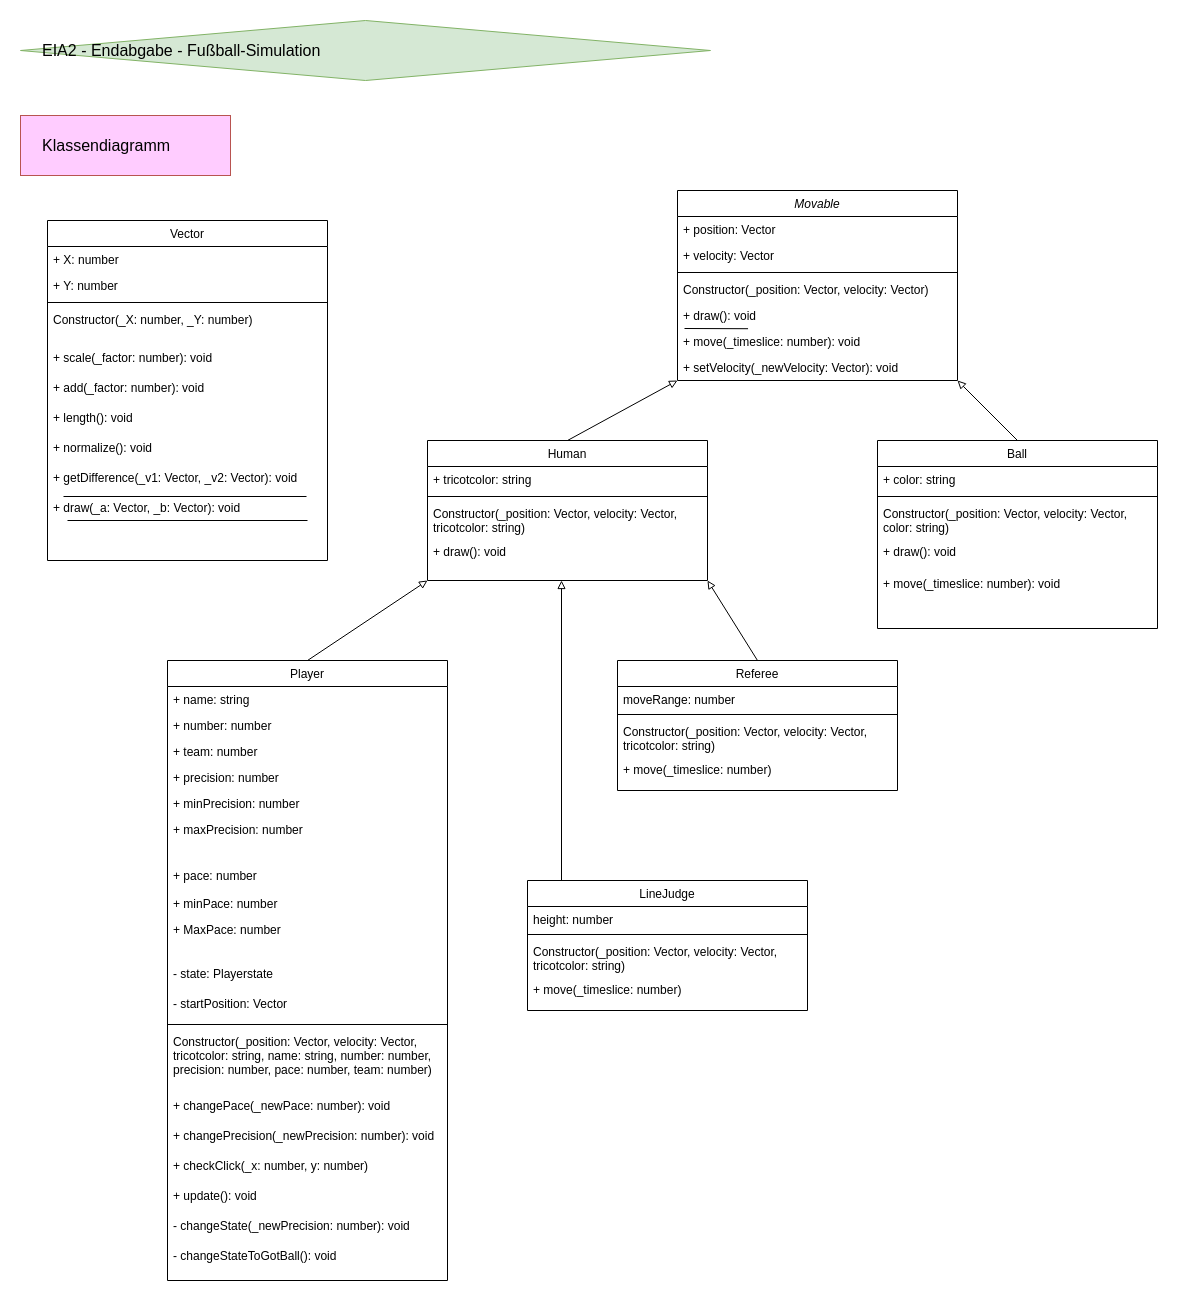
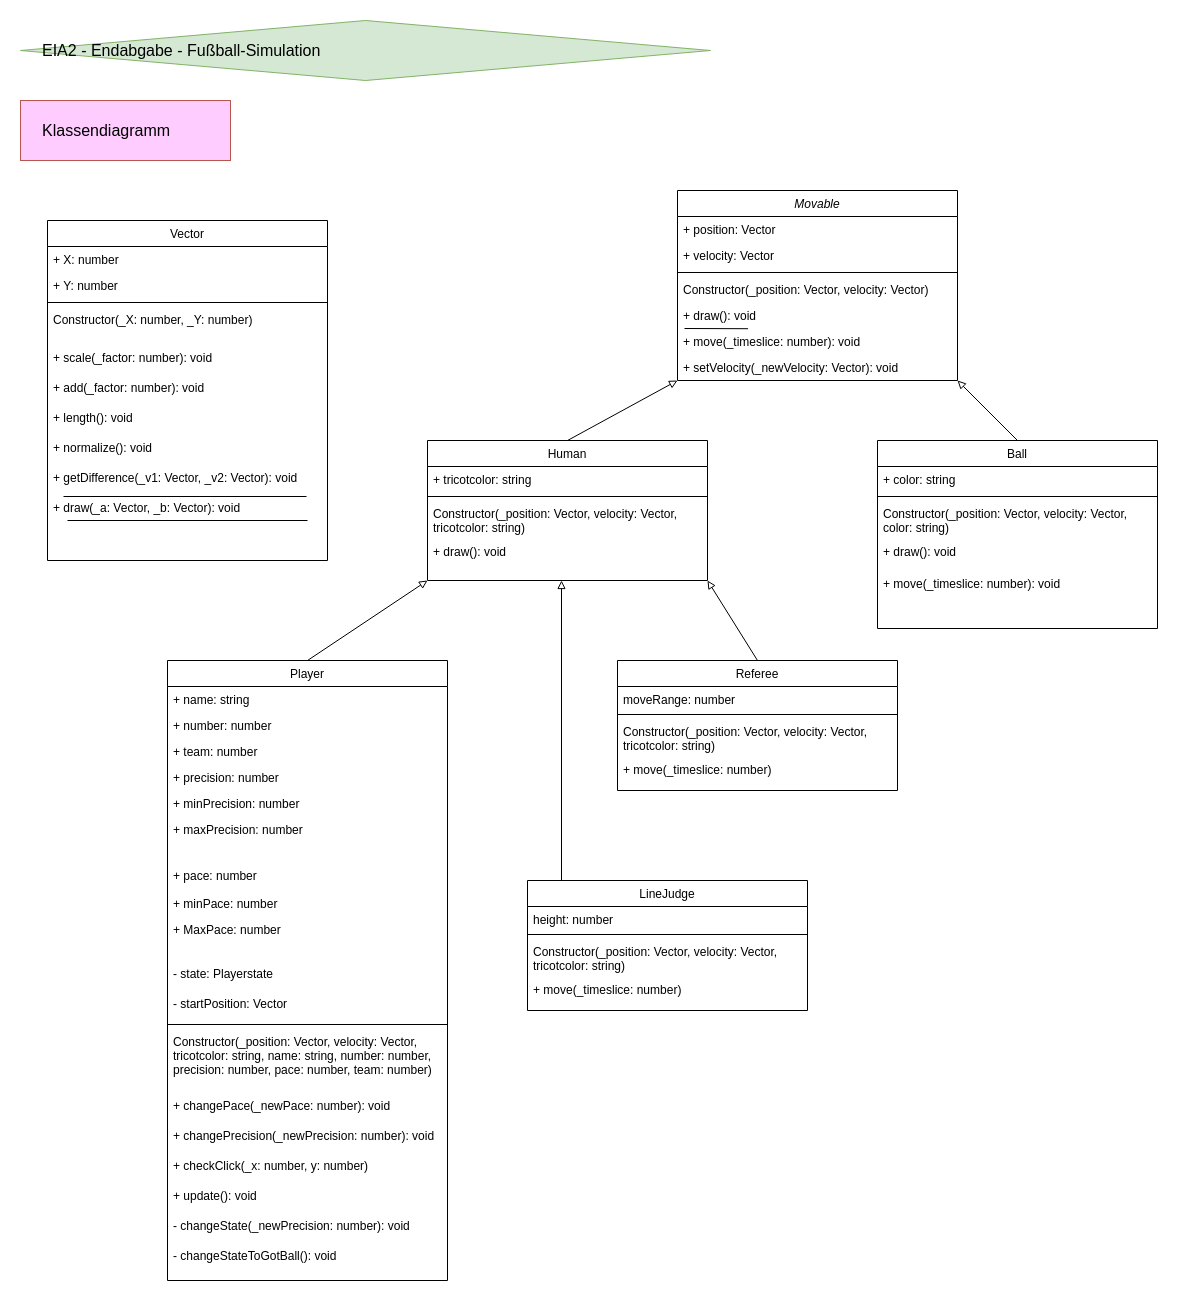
- <mxCell id="58" value="&lt;font size=&quot;3&quot;&gt;Klassendiagramm&lt;/font&gt;" style="rounded=0;whiteSpace=wrap;html=1;strokeColor=#b85450;fillColor=#FFCCFF;align=left;spacingLeft=20;" vertex="1" parent="1"><mxGeometry x="20" y="115" width="210" height="60" as="geometry" /></mxCell>
+ <mxCell id="58" value="&lt;font size=&quot;3&quot;&gt;Klassendiagramm&lt;/font&gt;" style="rounded=0;whiteSpace=wrap;html=1;strokeColor=#b85450;fillColor=#FFCCFF;align=left;spacingLeft=20;" vertex="1" parent="1"><mxGeometry x="20" y="100" width="210" height="60" as="geometry" /></mxCell>
